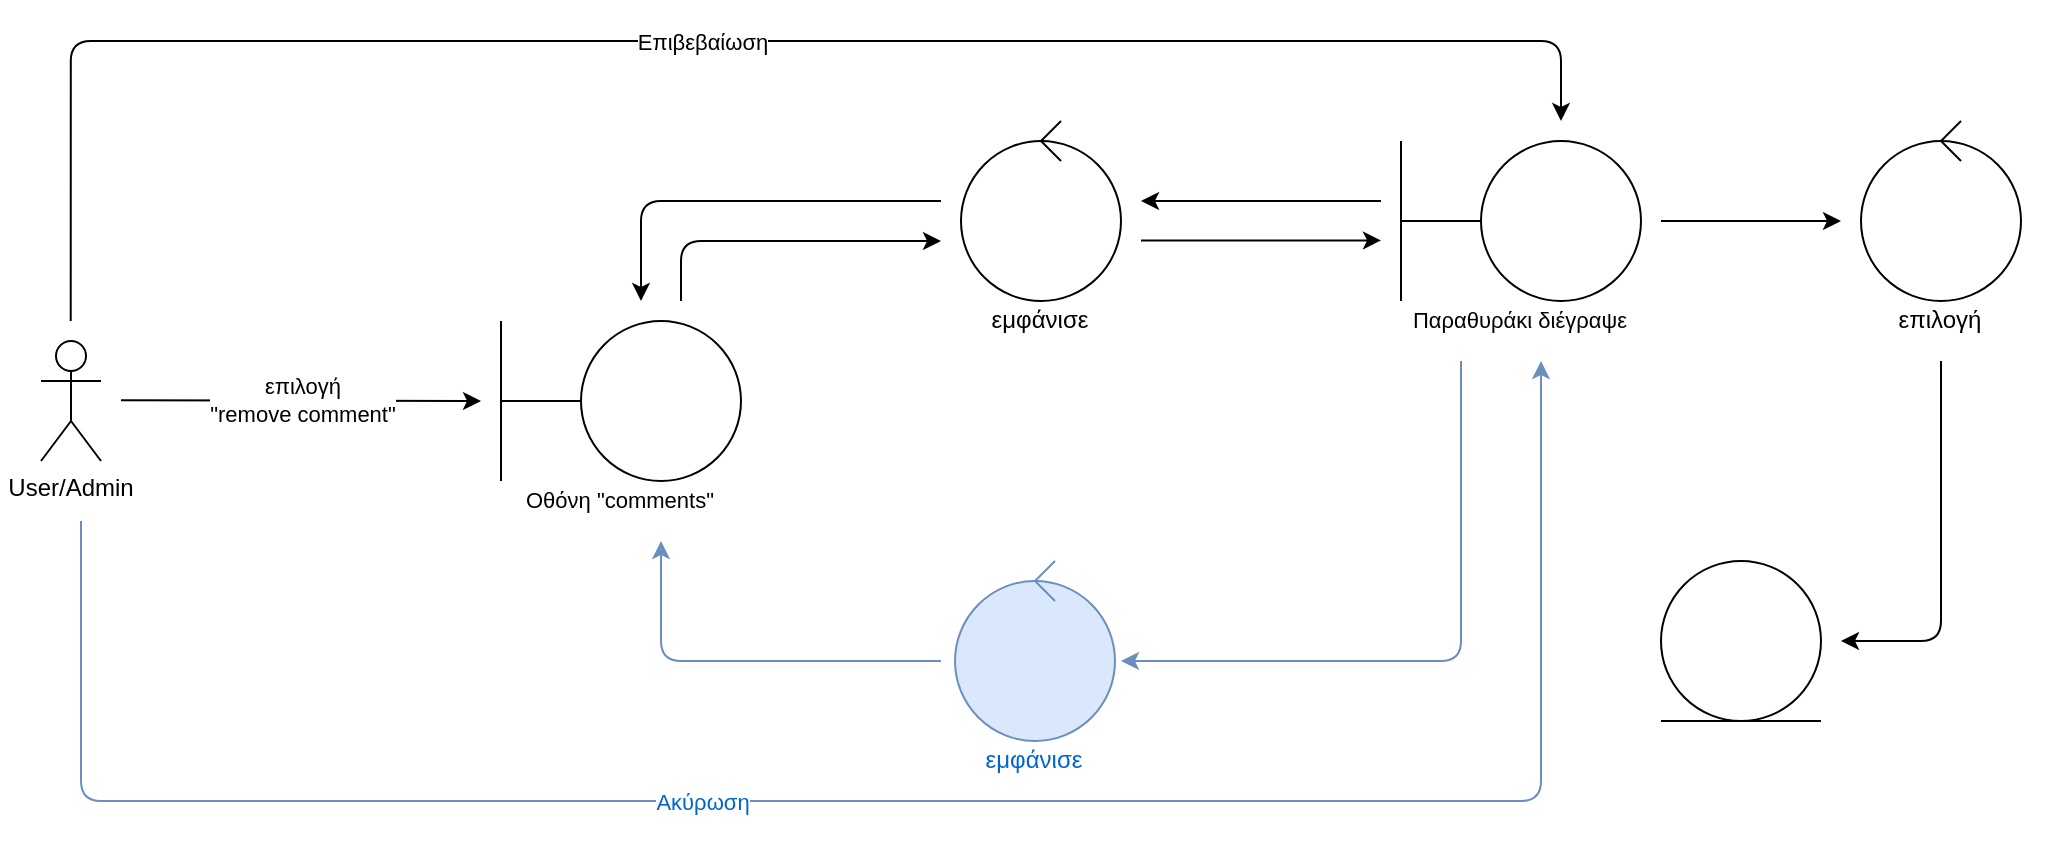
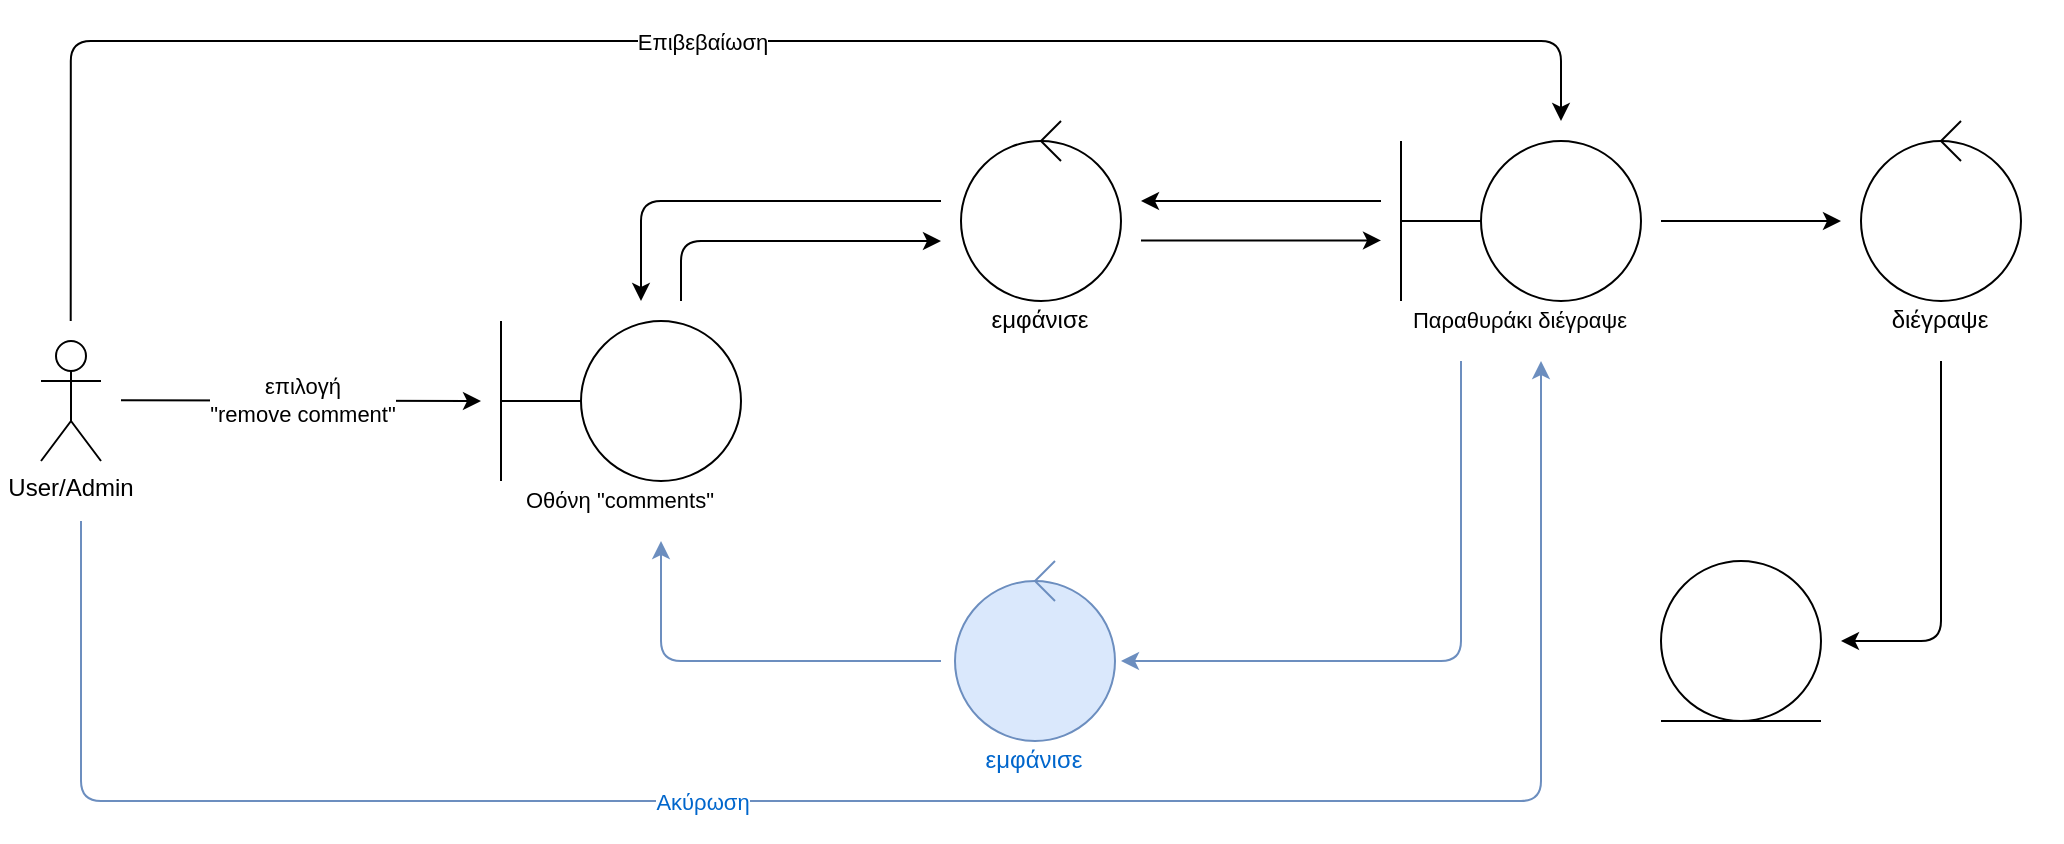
- <mxCell id="31" value="επιλογή" style="text;html=1;strokeColor=none;fillColor=none;align=center;verticalAlign=middle;whiteSpace=wrap;rounded=0;" parent="27" vertex="1"><mxGeometry y="90" width="80" height="20" as="geometry" /></mxCell>
+ <mxCell id="31" value="διέγραψε" style="text;html=1;strokeColor=none;fillColor=none;align=center;verticalAlign=middle;whiteSpace=wrap;rounded=0;" parent="27" vertex="1"><mxGeometry y="90" width="80" height="20" as="geometry" /></mxCell>
